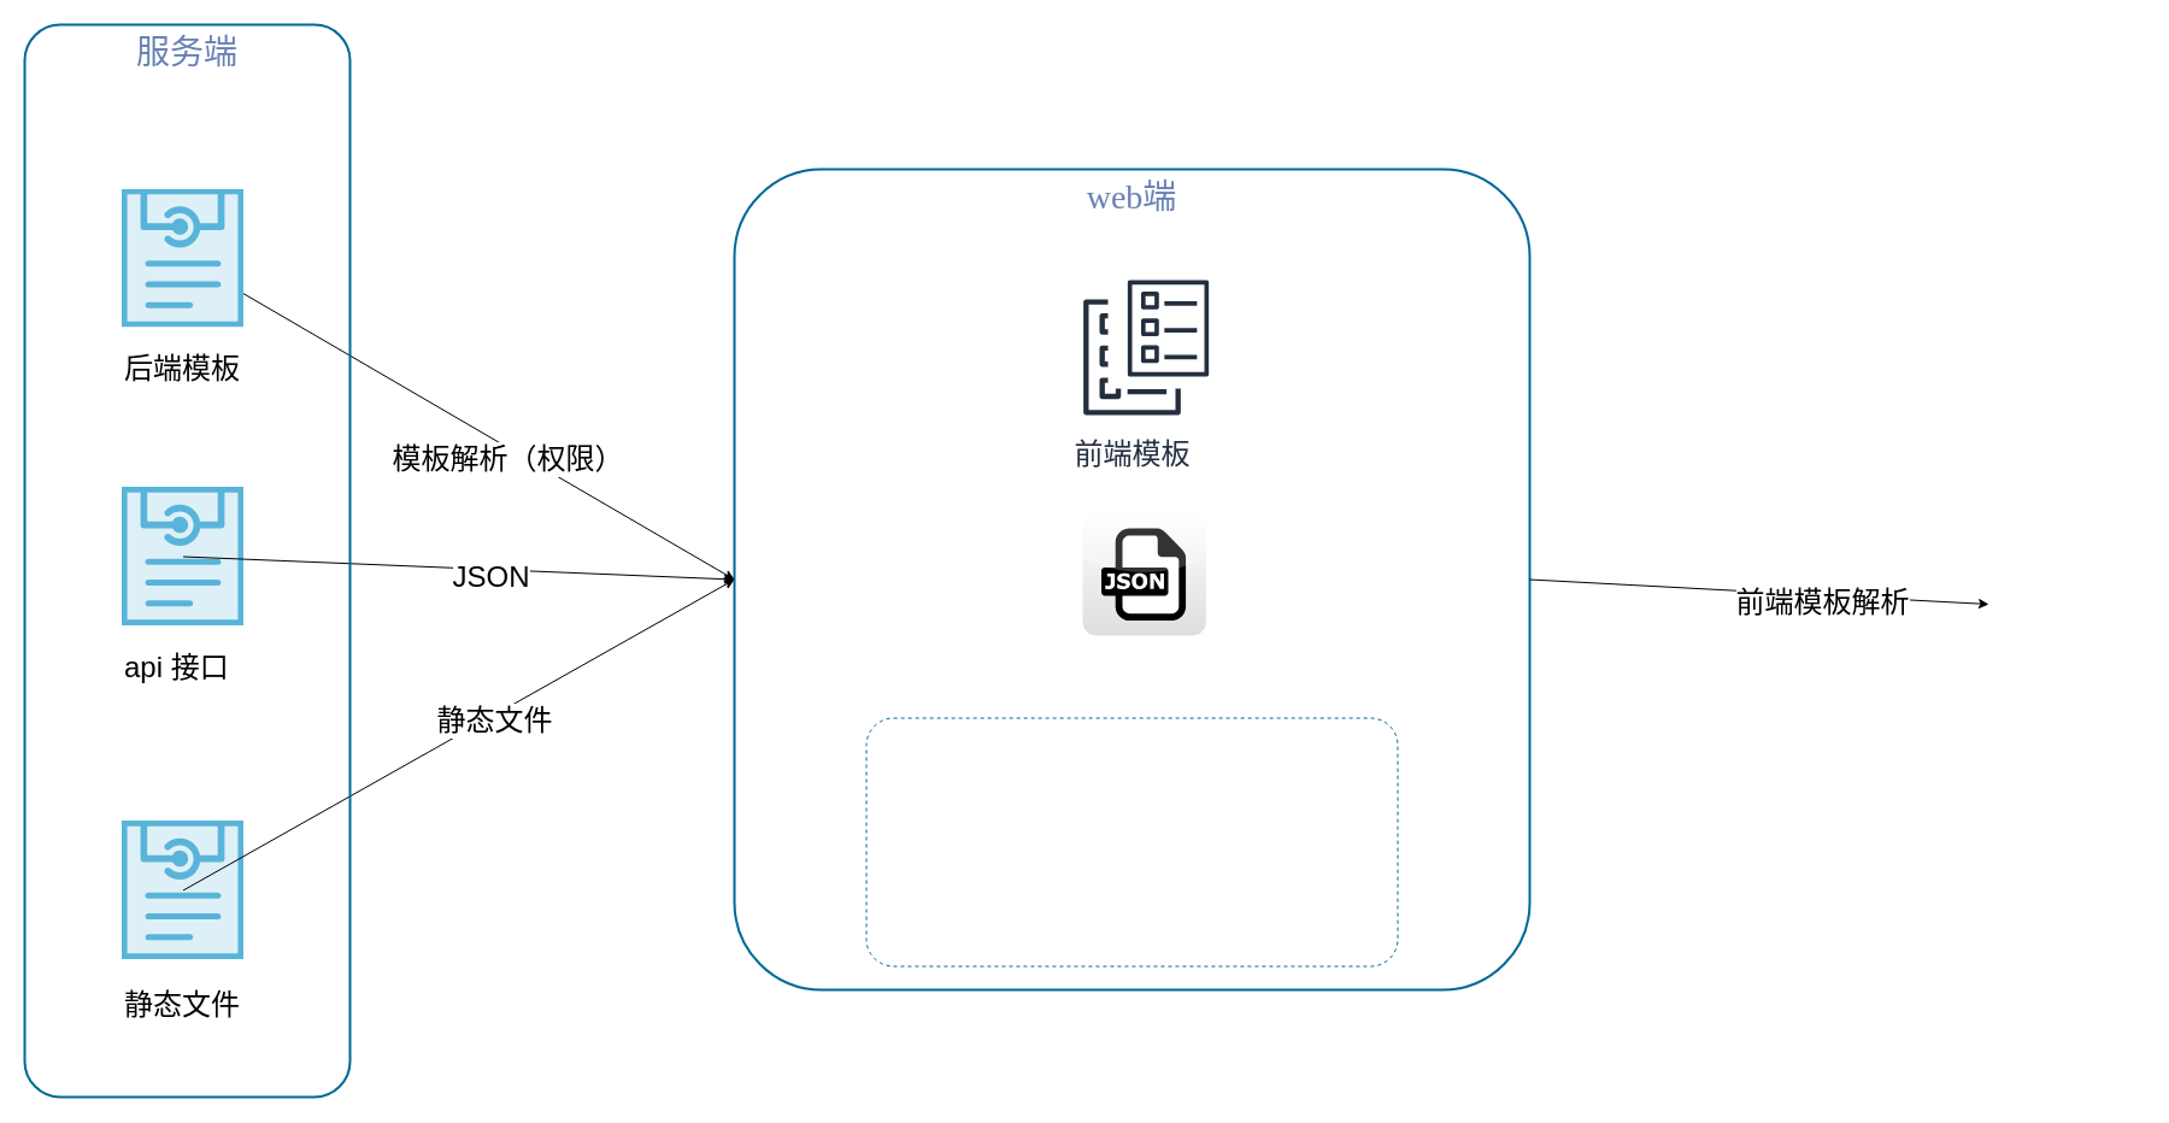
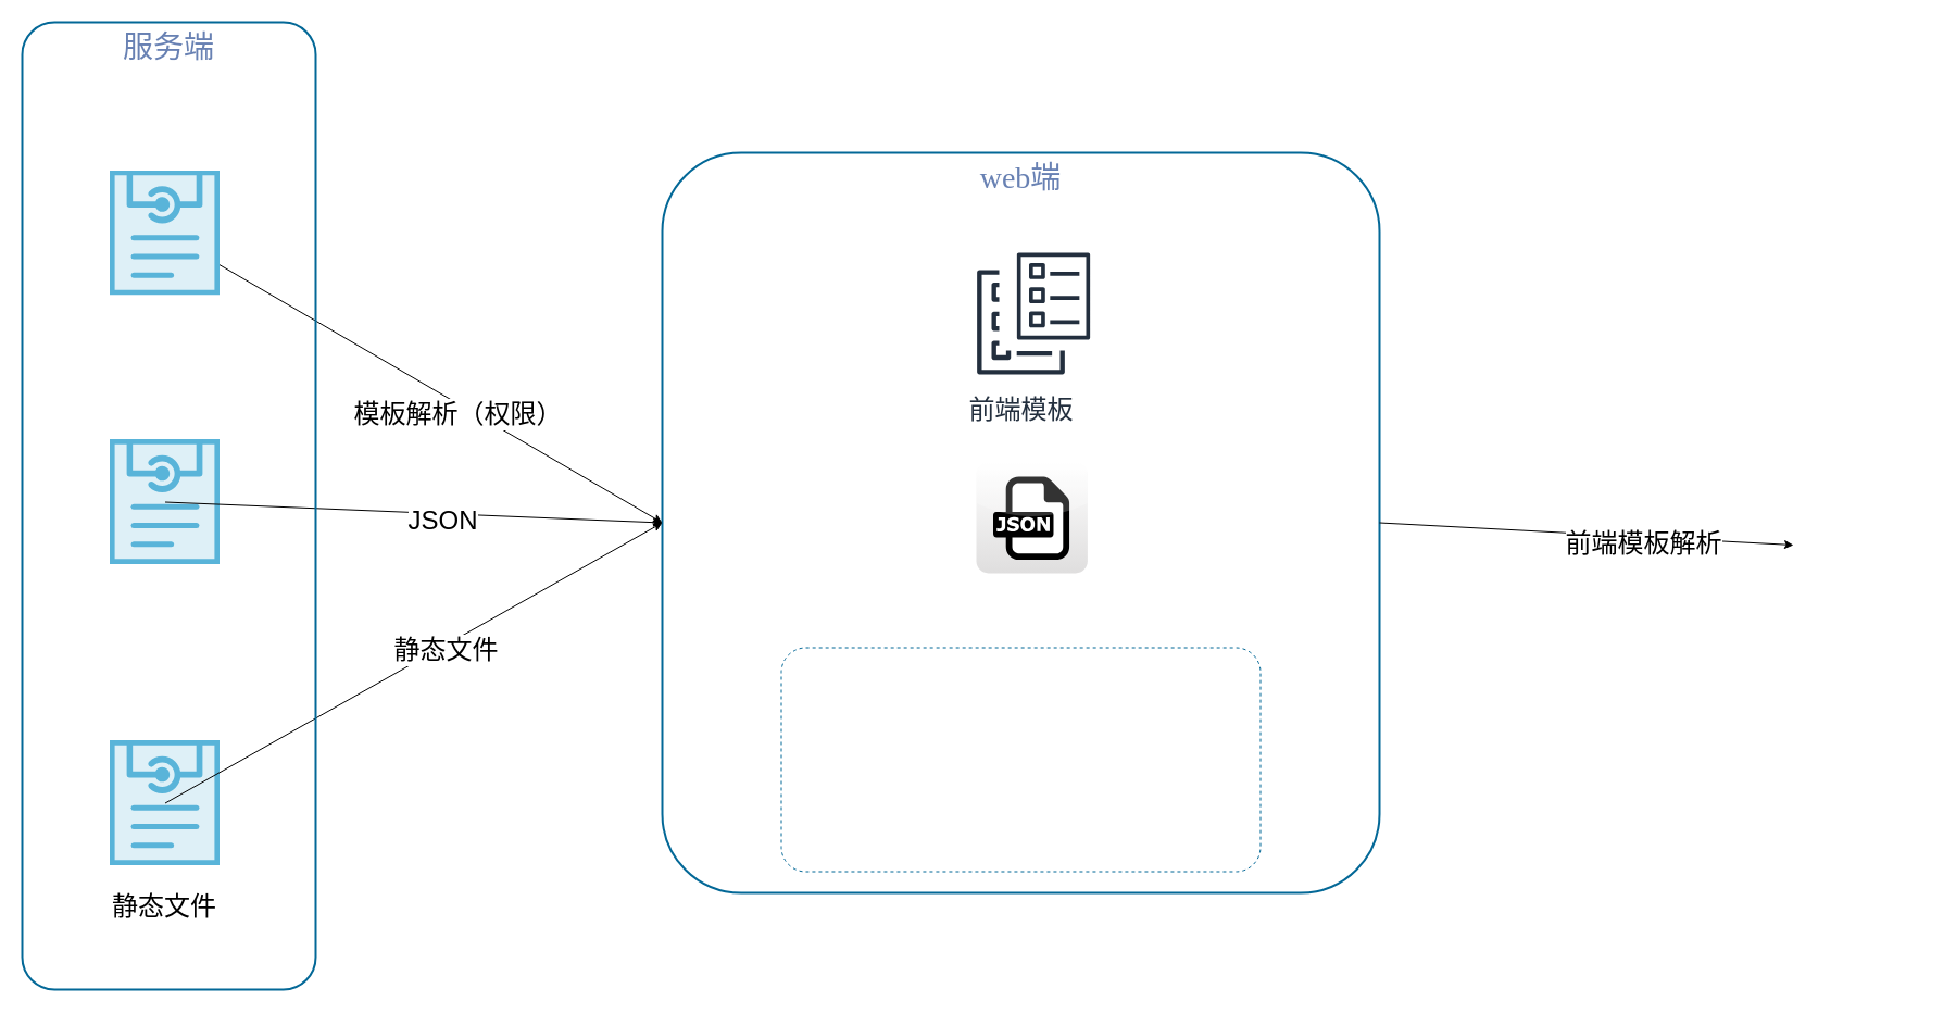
- <mxCell id="10" value="&lt;font style=&quot;font-size: 24px&quot;&gt;后端模板&lt;/font&gt;" style="text;html=1;resizable=0;points=[];autosize=1;align=left;verticalAlign=top;spacingTop=-4;" parent="8" vertex="1"><mxGeometry y="132.5" width="110" height="20" as="geometry" /></mxCell>
- <mxCell id="13" value="&lt;font style=&quot;font-size: 24px&quot;&gt;api 接口&lt;/font&gt;" style="text;html=1;resizable=0;points=[];autosize=1;align=left;verticalAlign=top;spacingTop=-4;" parent="11" vertex="1"><mxGeometry y="132.5" width="100" height="20" as="geometry" /></mxCell>
